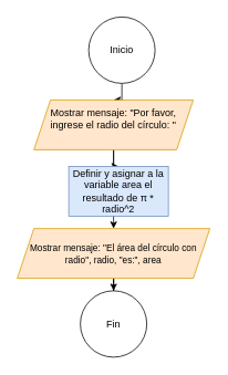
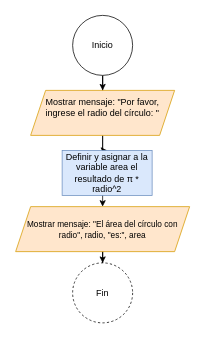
- <mxCell id="3" value="Inicio" style="ellipse;whiteSpace=wrap;html=1;aspect=fixed;" vertex="1" parent="1"><mxGeometry x="106" y="20" width="80" height="80" as="geometry" /></mxCell>
+ <mxCell id="3" value="Inicio" style="ellipse;whiteSpace=wrap;html=1;aspect=fixed;" vertex="1" parent="1"><mxGeometry x="96" y="20" width="80" height="80" as="geometry" /></mxCell>
- <mxCell id="9" value="Fin" style="ellipse;whiteSpace=wrap;html=1;aspect=fixed;" vertex="1" parent="1"><mxGeometry x="96" y="350" width="80" height="80" as="geometry" /></mxCell>
+ <mxCell id="9" value="Fin" style="ellipse;whiteSpace=wrap;html=1;aspect=fixed;dashed=1;" vertex="1" parent="1"><mxGeometry x="96" y="350" width="80" height="80" as="geometry" /></mxCell>
